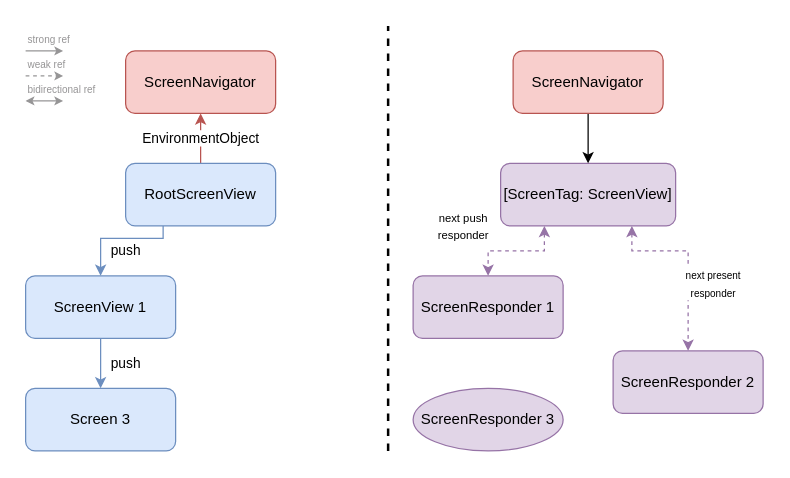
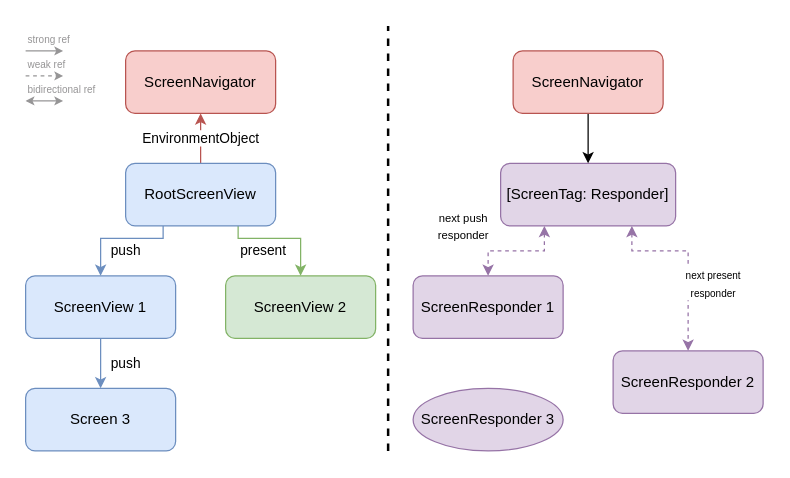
- <mxCell id="12" value="[ScreenTag: ScreenView]" style="rounded=1;whiteSpace=wrap;html=1;fillColor=#e1d5e7;strokeColor=#9673a6;" vertex="1" parent="1"><mxGeometry x="400" y="130" width="140" height="50" as="geometry" /></mxCell>
+ <mxCell id="12" value="[ScreenTag: Responder]" style="rounded=1;whiteSpace=wrap;html=1;fillColor=#e1d5e7;strokeColor=#9673a6;" vertex="1" parent="1"><mxGeometry x="400" y="130" width="140" height="50" as="geometry" /></mxCell>
+ <mxCell id="4" value="present" style="edgeStyle=orthogonalEdgeStyle;rounded=0;orthogonalLoop=1;jettySize=auto;html=1;exitX=0.75;exitY=1;exitDx=0;exitDy=0;entryX=0.5;entryY=0;entryDx=0;entryDy=0;fillColor=#d5e8d4;strokeColor=#82b366;" edge="1" parent="1" source="5" target="9"><mxGeometry x="-0.334" y="-10" relative="1" as="geometry"><Array as="points"><mxPoint x="190" y="190" /><mxPoint x="240" y="190" /></Array><mxPoint as="offset" /></mxGeometry></mxCell>
+ <mxCell id="9" value="ScreenView 2" style="rounded=1;whiteSpace=wrap;html=1;fillColor=#d5e8d4;strokeColor=#82b366;" vertex="1" parent="1"><mxGeometry x="180" y="220" width="120" height="50" as="geometry" /></mxCell>
